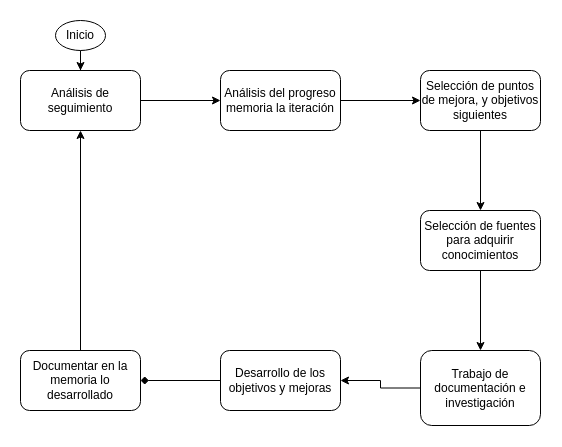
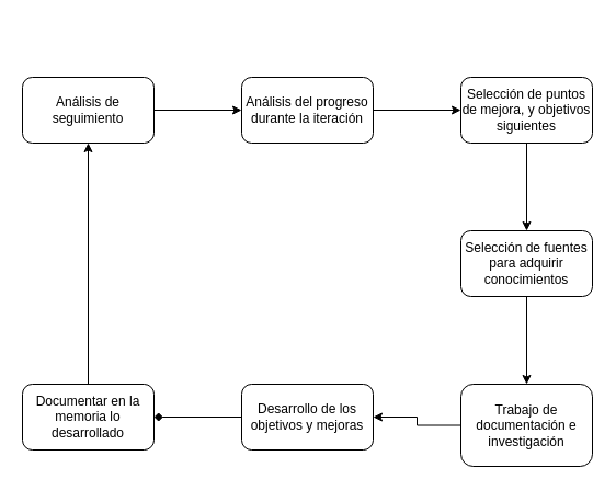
- <mxCell id="17" value="Inicio" style="ellipse;whiteSpace=wrap;html=1;" parent="1" vertex="1"><mxGeometry x="55" y="20" width="50" height="30" as="geometry" /></mxCell>
- <mxCell id="16" value="" style="edgeStyle=orthogonalEdgeStyle;rounded=0;orthogonalLoop=1;jettySize=auto;html=1;" edge="1" parent="1" source="17" target="3"><mxGeometry relative="1" as="geometry" /></mxCell>
- <mxCell id="5" value="Análisis del progreso memoria la iteración" style="rounded=1;whiteSpace=wrap;html=1;" parent="1" vertex="1"><mxGeometry x="220" y="70" width="120" height="60" as="geometry" /></mxCell>
+ <mxCell id="5" value="Análisis del progreso durante la iteración" style="rounded=1;whiteSpace=wrap;html=1;" parent="1" vertex="1"><mxGeometry x="220" y="70" width="120" height="60" as="geometry" /></mxCell>
